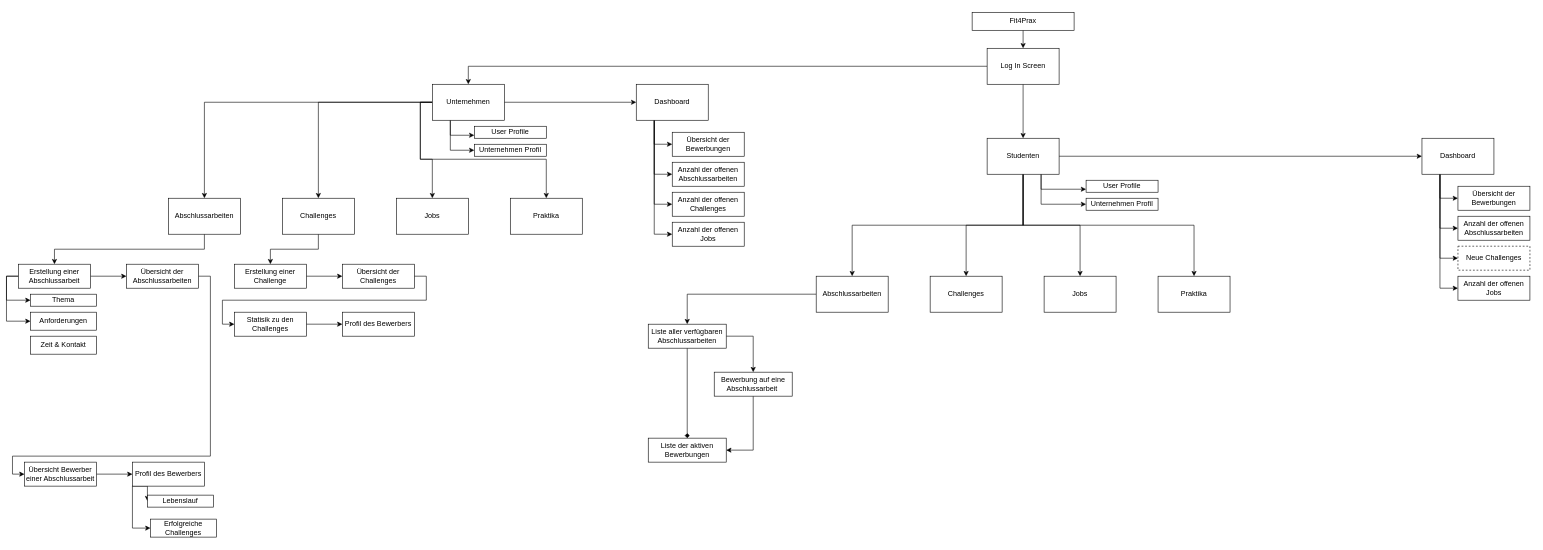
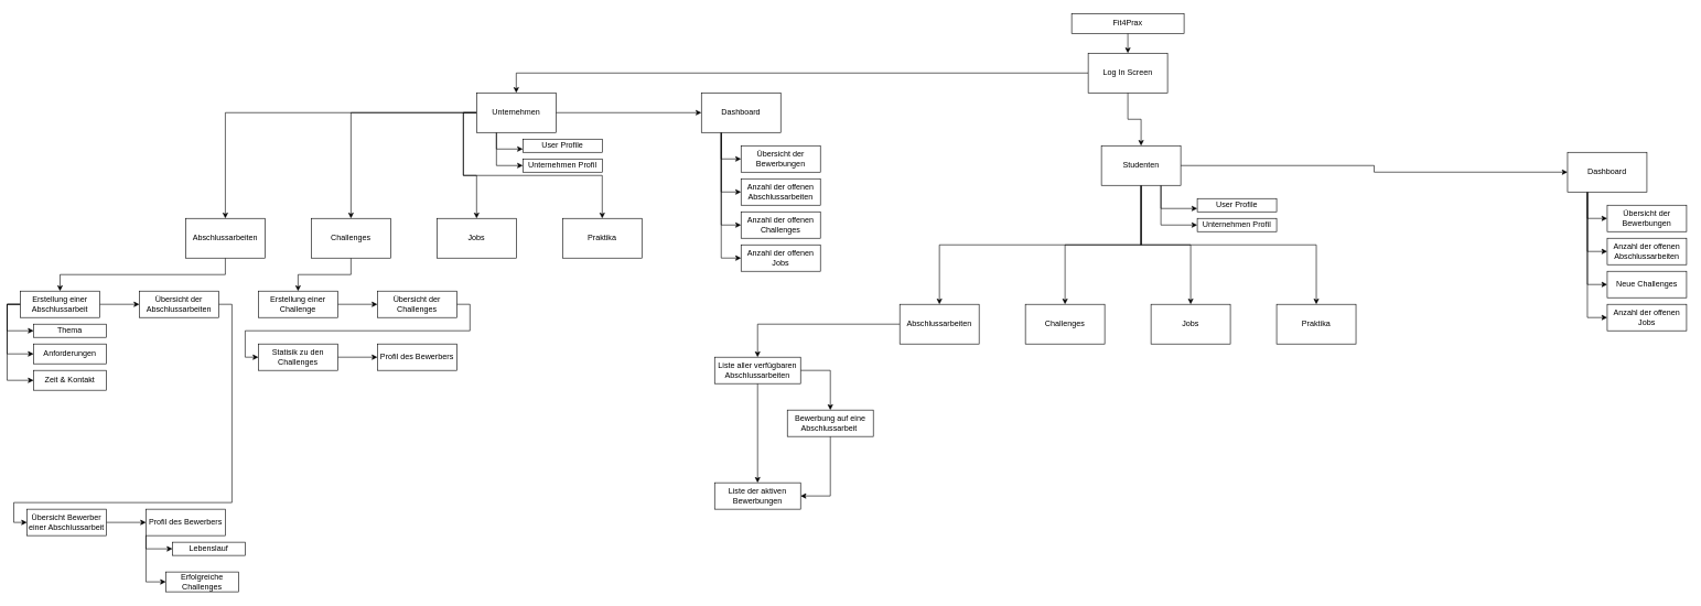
- <mxCell id="22" value="Studenten" style="rounded=0;whiteSpace=wrap;html=1;" parent="1" vertex="1"><mxGeometry x="1645" y="230" width="120" height="60" as="geometry" /></mxCell>
+ <mxCell id="22" value="Studenten" style="rounded=0;whiteSpace=wrap;html=1;" parent="1" vertex="1"><mxGeometry x="1665" y="220" width="120" height="60" as="geometry" /></mxCell>
- <mxCell id="71" value="Neue Challenges" style="rounded=0;whiteSpace=wrap;html=1;dashed=1;" parent="1" vertex="1"><mxGeometry x="2430" y="410" width="120" height="40" as="geometry" /></mxCell>
+ <mxCell id="71" value="Neue Challenges" style="rounded=0;whiteSpace=wrap;html=1;" parent="1" vertex="1"><mxGeometry x="2430" y="410" width="120" height="40" as="geometry" /></mxCell>
+ <mxCell id="45" style="edgeStyle=orthogonalEdgeStyle;rounded=0;orthogonalLoop=1;jettySize=auto;html=1;exitX=0;exitY=0.5;exitDx=0;exitDy=0;entryX=0;entryY=0.5;entryDx=0;entryDy=0;" parent="1" source="46" target="63" edge="1"><mxGeometry relative="1" as="geometry" /></mxCell>
- <mxCell id="80" style="edgeStyle=orthogonalEdgeStyle;rounded=0;orthogonalLoop=1;jettySize=auto;html=1;exitX=0.5;exitY=1;exitDx=0;exitDy=0;endArrow=diamond;" edge="1" parent="1" source="82" target="83"><mxGeometry relative="1" as="geometry" /></mxCell>
+ <mxCell id="80" style="edgeStyle=orthogonalEdgeStyle;rounded=0;orthogonalLoop=1;jettySize=auto;html=1;exitX=0.5;exitY=1;exitDx=0;exitDy=0;" edge="1" parent="1" source="82" target="83"><mxGeometry relative="1" as="geometry" /></mxCell>
- <mxCell id="59" value="Lebenslauf" style="rounded=0;whiteSpace=wrap;html=1;" parent="1" vertex="1"><mxGeometry x="245" y="825" width="110" height="20" as="geometry" /></mxCell>
+ <mxCell id="59" value="Lebenslauf" style="rounded=0;whiteSpace=wrap;html=1;" parent="1" vertex="1"><mxGeometry x="260" y="820" width="110" height="20" as="geometry" /></mxCell>
